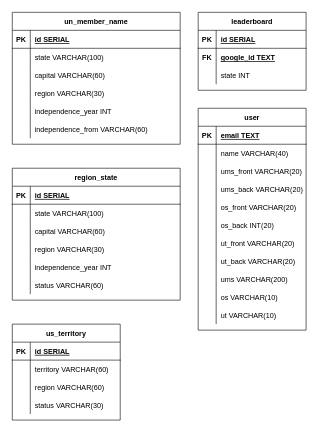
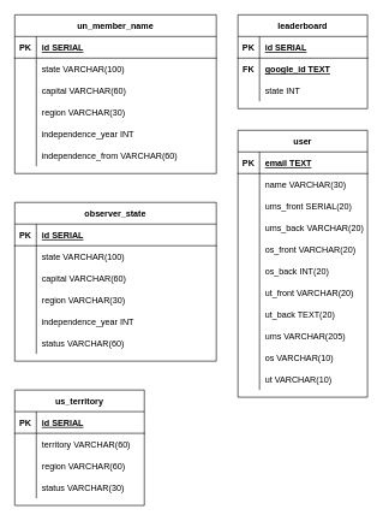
- <mxCell id="69" value="name VARCHAR(40)" style="shape=partialRectangle;connectable=0;fillColor=none;top=0;left=0;bottom=0;right=0;align=left;spacingLeft=6;overflow=hidden;strokeWidth=1;" parent="67" vertex="1"><mxGeometry x="30" width="150" height="30" as="geometry"><mxRectangle width="150" height="30" as="alternateBounds" /></mxGeometry></mxCell>
+ <mxCell id="69" value="name VARCHAR(30)" style="shape=partialRectangle;connectable=0;fillColor=none;top=0;left=0;bottom=0;right=0;align=left;spacingLeft=6;overflow=hidden;strokeWidth=1;" parent="67" vertex="1"><mxGeometry x="30" width="150" height="30" as="geometry"><mxRectangle width="150" height="30" as="alternateBounds" /></mxGeometry></mxCell>
- <mxCell id="72" value="ums_front VARCHAR(20)" style="shape=partialRectangle;connectable=0;fillColor=none;top=0;left=0;bottom=0;right=0;align=left;spacingLeft=6;overflow=hidden;" vertex="1" parent="70"><mxGeometry x="30" width="150" height="30" as="geometry"><mxRectangle width="150" height="30" as="alternateBounds" /></mxGeometry></mxCell>
+ <mxCell id="72" value="ums_front SERIAL(20)" style="shape=partialRectangle;connectable=0;fillColor=none;top=0;left=0;bottom=0;right=0;align=left;spacingLeft=6;overflow=hidden;" vertex="1" parent="70"><mxGeometry x="30" width="150" height="30" as="geometry"><mxRectangle width="150" height="30" as="alternateBounds" /></mxGeometry></mxCell>
- <mxCell id="21" value="region_state" style="shape=table;startSize=30;container=1;collapsible=1;childLayout=tableLayout;fixedRows=1;rowLines=0;fontStyle=1;align=center;resizeLast=1;fillStyle=auto;strokeWidth=1;" parent="1" vertex="1"><mxGeometry x="20" y="280" width="280" height="220" as="geometry" /></mxCell>
+ <mxCell id="21" value="observer_state" style="shape=table;startSize=30;container=1;collapsible=1;childLayout=tableLayout;fixedRows=1;rowLines=0;fontStyle=1;align=center;resizeLast=1;fillStyle=auto;strokeWidth=1;" parent="1" vertex="1"><mxGeometry x="20" y="280" width="280" height="220" as="geometry" /></mxCell>
- <mxCell id="87" value="ut_back VARCHAR(20)" style="shape=partialRectangle;connectable=0;fillColor=none;top=0;left=0;bottom=0;right=0;align=left;spacingLeft=6;overflow=hidden;" vertex="1" parent="85"><mxGeometry x="30" width="150" height="30" as="geometry"><mxRectangle width="150" height="30" as="alternateBounds" /></mxGeometry></mxCell>
+ <mxCell id="87" value="ut_back TEXT(20)" style="shape=partialRectangle;connectable=0;fillColor=none;top=0;left=0;bottom=0;right=0;align=left;spacingLeft=6;overflow=hidden;" vertex="1" parent="85"><mxGeometry x="30" width="150" height="30" as="geometry"><mxRectangle width="150" height="30" as="alternateBounds" /></mxGeometry></mxCell>
- <mxCell id="90" value="ums VARCHAR(200)" style="shape=partialRectangle;connectable=0;fillColor=none;top=0;left=0;bottom=0;right=0;align=left;spacingLeft=6;overflow=hidden;" vertex="1" parent="88"><mxGeometry x="30" width="150" height="30" as="geometry"><mxRectangle width="150" height="30" as="alternateBounds" /></mxGeometry></mxCell>
+ <mxCell id="90" value="ums VARCHAR(205)" style="shape=partialRectangle;connectable=0;fillColor=none;top=0;left=0;bottom=0;right=0;align=left;spacingLeft=6;overflow=hidden;" vertex="1" parent="88"><mxGeometry x="30" width="150" height="30" as="geometry"><mxRectangle width="150" height="30" as="alternateBounds" /></mxGeometry></mxCell>
